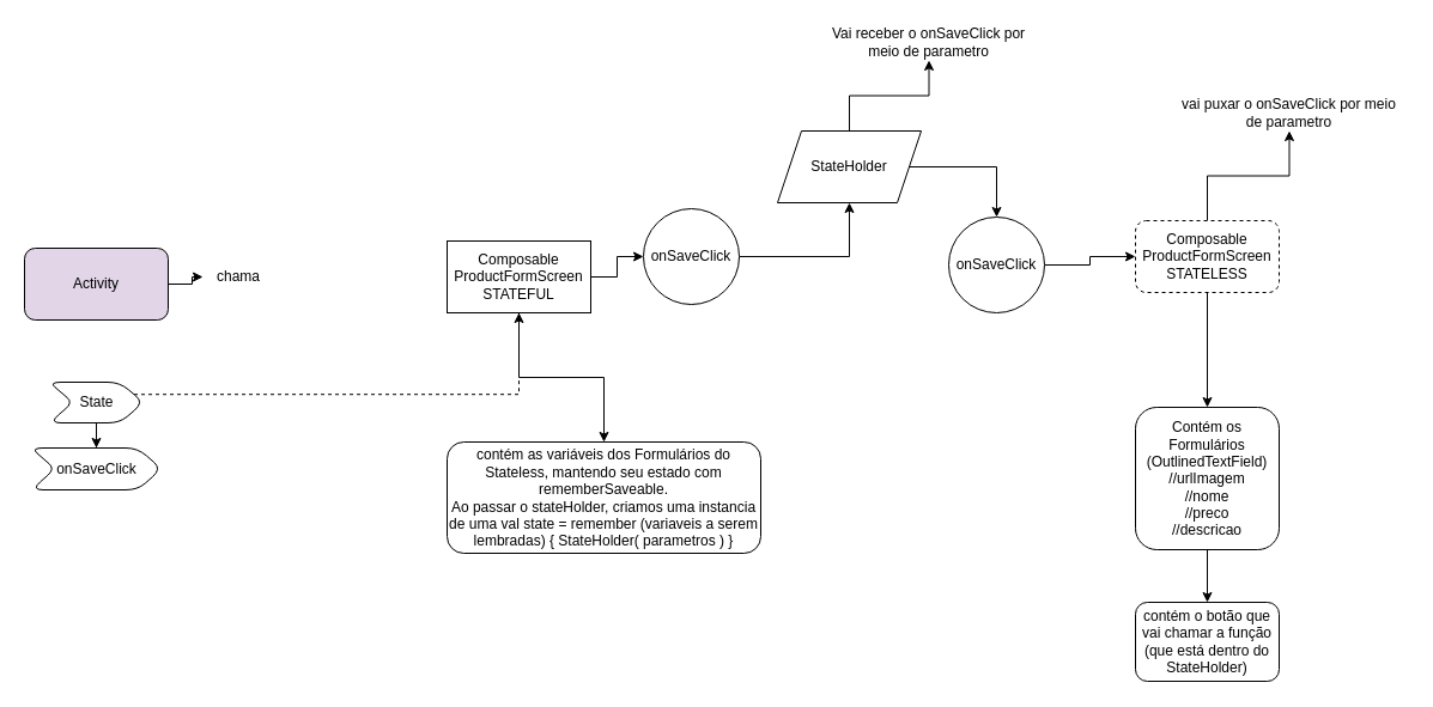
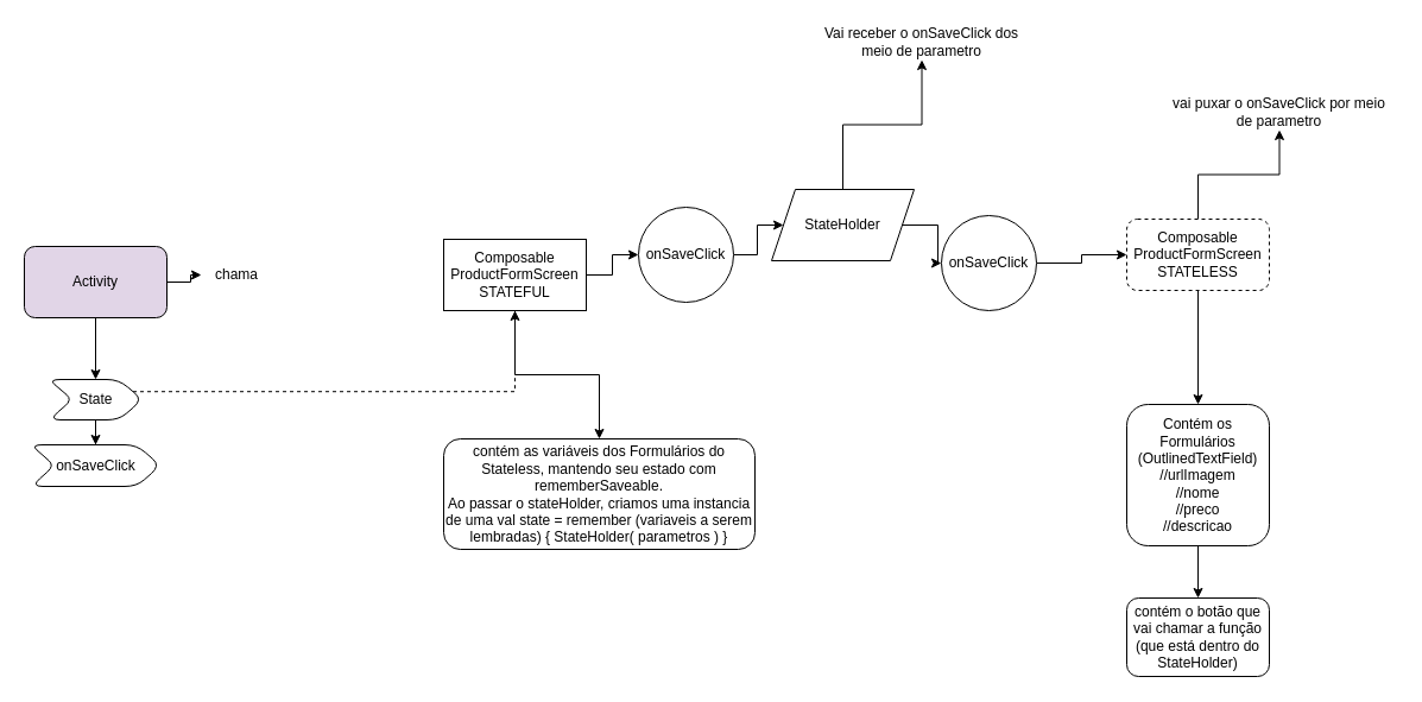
- <mxCell id="26" value="Vai receber o onSaveClick por meio de parametro" style="text;html=1;strokeColor=none;fillColor=none;align=center;verticalAlign=middle;whiteSpace=wrap;rounded=0;" vertex="1" parent="1"><mxGeometry x="682" y="20" width="187" height="30" as="geometry" /></mxCell>
+ <mxCell id="26" value="Vai receber o onSaveClick dos meio de parametro" style="text;html=1;strokeColor=none;fillColor=none;align=center;verticalAlign=middle;whiteSpace=wrap;rounded=0;" vertex="1" parent="1"><mxGeometry x="682" y="20" width="187" height="30" as="geometry" /></mxCell>
- <mxCell id="21" value="StateHolder" style="shape=parallelogram;perimeter=parallelogramPerimeter;whiteSpace=wrap;html=1;fixedSize=1;" vertex="1" parent="1"><mxGeometry x="649" y="109" width="120" height="60" as="geometry" /></mxCell>
+ <mxCell id="21" value="StateHolder" style="shape=parallelogram;perimeter=parallelogramPerimeter;whiteSpace=wrap;html=1;fixedSize=1;" vertex="1" parent="1"><mxGeometry x="649" y="159" width="120" height="60" as="geometry" /></mxCell>
+ <mxCell id="3" style="edgeStyle=orthogonalEdgeStyle;rounded=0;orthogonalLoop=1;jettySize=auto;html=1;exitX=0.5;exitY=1;exitDx=0;exitDy=0;entryX=0.5;entryY=0;entryDx=0;entryDy=0;" edge="1" parent="1" source="4" target="11"><mxGeometry relative="1" as="geometry" /></mxCell>
